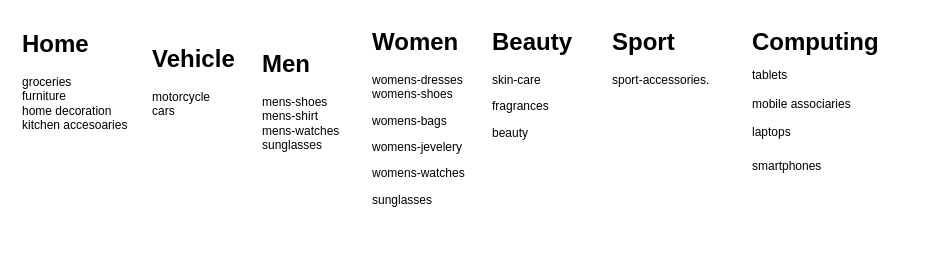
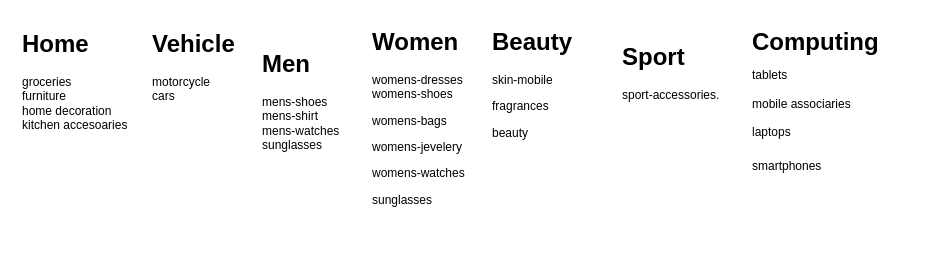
- <mxCell id="8" value="&lt;h1 style=&quot;margin-top: 0px;&quot;&gt;Beauty&lt;/h1&gt;&lt;p&gt;skin-care&lt;/p&gt;&lt;p&gt;&lt;span data-teams=&quot;true&quot;&gt;fragrances&lt;/span&gt;&lt;br&gt;&lt;/p&gt;&lt;p&gt;&lt;span data-teams=&quot;true&quot;&gt;&lt;span data-teams=&quot;true&quot;&gt;beauty&lt;/span&gt;&lt;br&gt;&lt;/span&gt;&lt;/p&gt;" style="text;html=1;whiteSpace=wrap;overflow=hidden;rounded=0;" vertex="1" parent="1"><mxGeometry x="490" y="20.5" width="120" height="182.5" as="geometry" /></mxCell>
+ <mxCell id="8" value="&lt;h1 style=&quot;margin-top: 0px;&quot;&gt;Beauty&lt;/h1&gt;&lt;p&gt;skin-mobile&lt;/p&gt;&lt;p&gt;&lt;span data-teams=&quot;true&quot;&gt;fragrances&lt;/span&gt;&lt;br&gt;&lt;/p&gt;&lt;p&gt;&lt;span data-teams=&quot;true&quot;&gt;&lt;span data-teams=&quot;true&quot;&gt;beauty&lt;/span&gt;&lt;br&gt;&lt;/span&gt;&lt;/p&gt;" style="text;html=1;whiteSpace=wrap;overflow=hidden;rounded=0;" vertex="1" parent="1"><mxGeometry x="490" y="20.5" width="120" height="182.5" as="geometry" /></mxCell>
- <mxCell id="6" value="&lt;h1 style=&quot;margin-top: 0px;&quot;&gt;Sport&lt;/h1&gt;&lt;p&gt;sport-accessories.&lt;/p&gt;" style="text;html=1;whiteSpace=wrap;overflow=hidden;rounded=0;" vertex="1" parent="1"><mxGeometry x="610" y="20.5" width="110" height="87.5" as="geometry" /></mxCell>
+ <mxCell id="6" value="&lt;h1 style=&quot;margin-top: 0px;&quot;&gt;Sport&lt;/h1&gt;&lt;p&gt;sport-accessories.&lt;/p&gt;" style="text;html=1;whiteSpace=wrap;overflow=hidden;rounded=0;" vertex="1" parent="1"><mxGeometry x="620" y="35.5" width="110" height="87.5" as="geometry" /></mxCell>
- <mxCell id="5" value="&lt;h1 style=&quot;margin-top: 0px;&quot;&gt;&lt;font style=&quot;font-size: 24px;&quot;&gt;Vehicle&lt;/font&gt;&lt;br&gt;&lt;/h1&gt;&lt;p&gt;motorcycle&lt;br&gt;cars&lt;br&gt;&lt;/p&gt;" style="text;html=1;whiteSpace=wrap;overflow=hidden;rounded=0;" vertex="1" parent="1"><mxGeometry x="150" y="38" width="100" height="120" as="geometry" /></mxCell>
+ <mxCell id="5" value="&lt;h1 style=&quot;margin-top: 0px;&quot;&gt;&lt;font style=&quot;font-size: 24px;&quot;&gt;Vehicle&lt;/font&gt;&lt;br&gt;&lt;/h1&gt;&lt;p&gt;motorcycle&lt;br&gt;cars&lt;br&gt;&lt;/p&gt;" style="text;html=1;whiteSpace=wrap;overflow=hidden;rounded=0;" vertex="1" parent="1"><mxGeometry x="150" y="23" width="100" height="120" as="geometry" /></mxCell>
